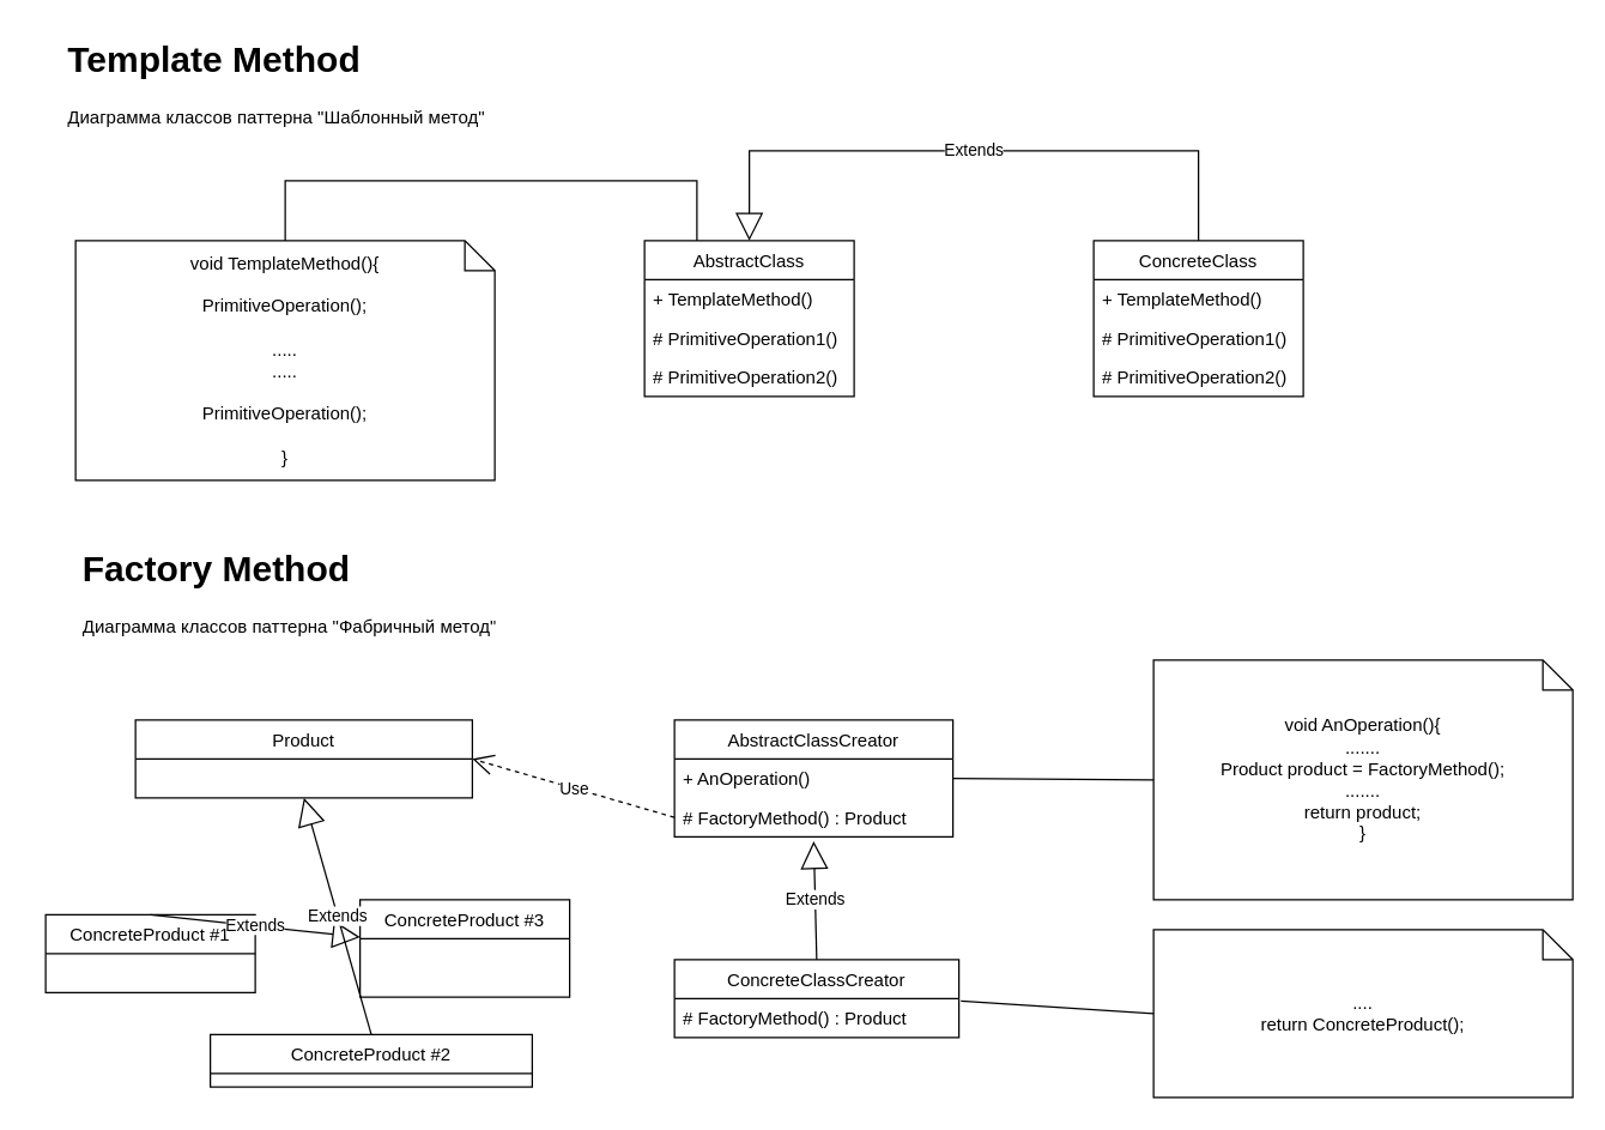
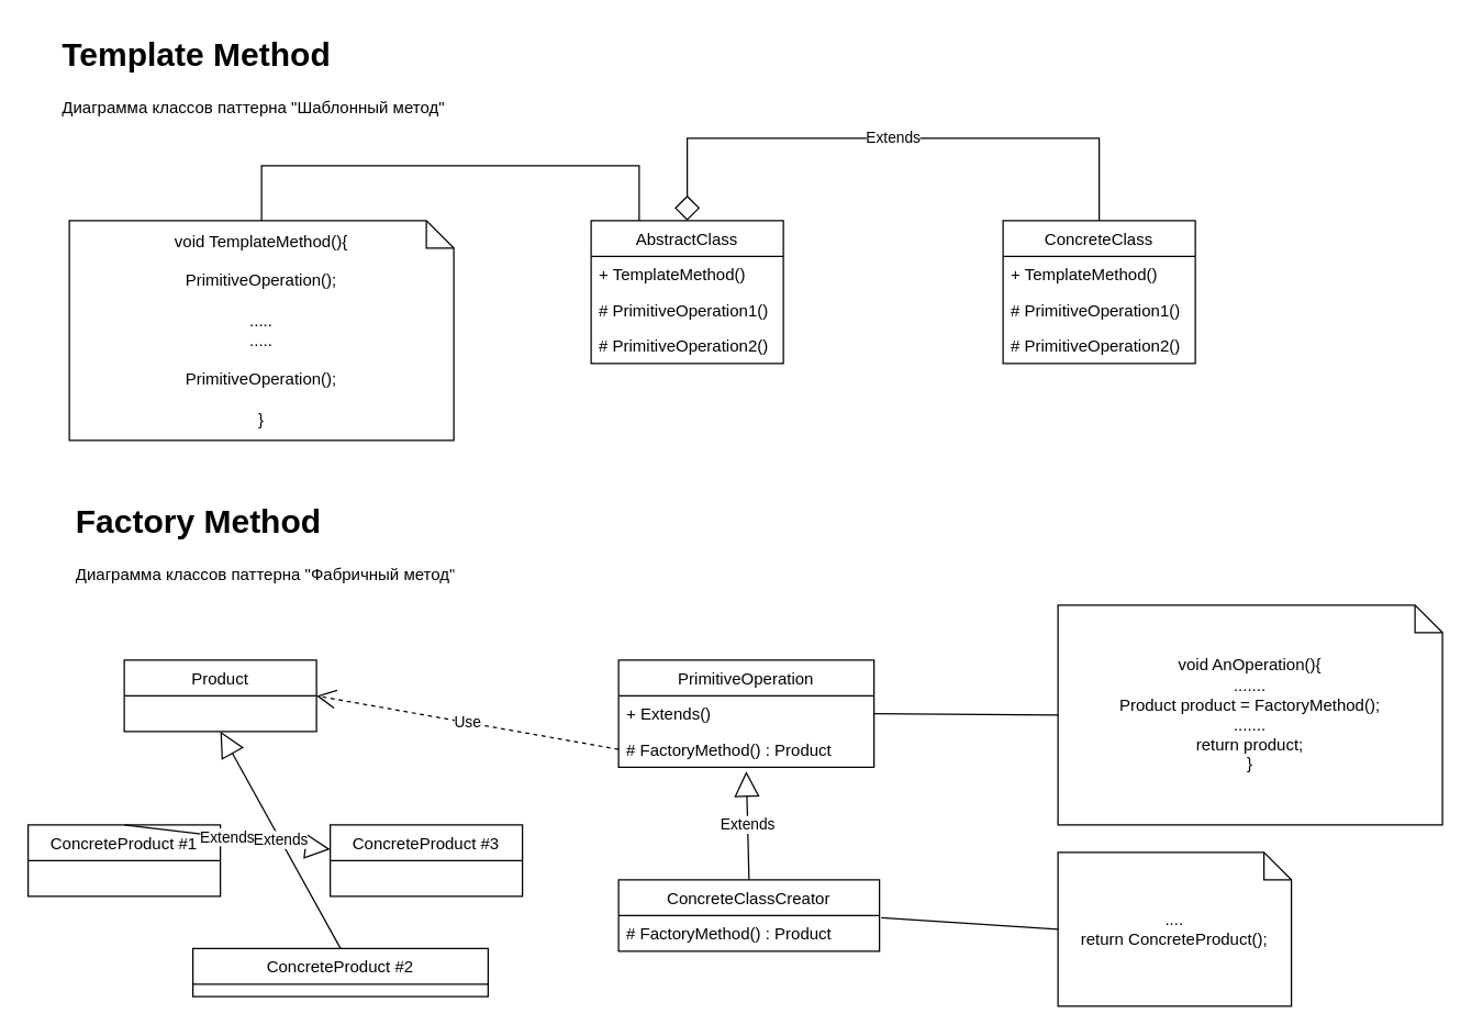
- <mxCell id="11" value="Extends" style="endArrow=block;endSize=16;endFill=0;html=1;rounded=0;exitX=0.5;exitY=0;exitDx=0;exitDy=0;entryX=0.5;entryY=0;entryDx=0;entryDy=0;" parent="1" source="7" target="3" edge="1"><mxGeometry width="160" relative="1" as="geometry"><mxPoint x="620" y="100" as="sourcePoint" /><mxPoint x="580" y="40" as="targetPoint" /><Array as="points"><mxPoint x="800" y="100" /><mxPoint x="500" y="100" /></Array></mxGeometry></mxCell>
+ <mxCell id="11" value="Extends" style="endArrow=diamond;endSize=16;endFill=0;html=1;rounded=0;exitX=0.5;exitY=0;exitDx=0;exitDy=0;entryX=0.5;entryY=0;entryDx=0;entryDy=0;" parent="1" source="7" target="3" edge="1"><mxGeometry width="160" relative="1" as="geometry"><mxPoint x="620" y="100" as="sourcePoint" /><mxPoint x="580" y="40" as="targetPoint" /><Array as="points"><mxPoint x="800" y="100" /><mxPoint x="500" y="100" /></Array></mxGeometry></mxCell>
- <mxCell id="15" value="AbstractClassCreator" style="swimlane;fontStyle=0;childLayout=stackLayout;horizontal=1;startSize=26;fillColor=none;horizontalStack=0;resizeParent=1;resizeParentMax=0;resizeLast=0;collapsible=1;marginBottom=0;" parent="1" vertex="1"><mxGeometry x="450" y="480" width="186" height="78" as="geometry" /></mxCell>
+ <mxCell id="15" value="PrimitiveOperation" style="swimlane;fontStyle=0;childLayout=stackLayout;horizontal=1;startSize=26;fillColor=none;horizontalStack=0;resizeParent=1;resizeParentMax=0;resizeLast=0;collapsible=1;marginBottom=0;" parent="1" vertex="1"><mxGeometry x="450" y="480" width="186" height="78" as="geometry" /></mxCell>
- <mxCell id="18" value="Product" style="swimlane;fontStyle=0;childLayout=stackLayout;horizontal=1;startSize=26;fillColor=none;horizontalStack=0;resizeParent=1;resizeParentMax=0;resizeLast=0;collapsible=1;marginBottom=0;" parent="1" vertex="1"><mxGeometry x="90" y="480" width="225" height="52" as="geometry" /></mxCell>
+ <mxCell id="18" value="Product" style="swimlane;fontStyle=0;childLayout=stackLayout;horizontal=1;startSize=26;fillColor=none;horizontalStack=0;resizeParent=1;resizeParentMax=0;resizeLast=0;collapsible=1;marginBottom=0;" parent="1" vertex="1"><mxGeometry x="90" y="480" width="140" height="52" as="geometry" /></mxCell>
- <mxCell id="16" value="+ AnOperation()" style="text;strokeColor=none;fillColor=none;align=left;verticalAlign=top;spacingLeft=4;spacingRight=4;overflow=hidden;rotatable=0;points=[[0,0.5],[1,0.5]];portConstraint=eastwest;" parent="15" vertex="1"><mxGeometry y="26" width="186" height="26" as="geometry" /></mxCell>
+ <mxCell id="16" value="+ Extends()" style="text;strokeColor=none;fillColor=none;align=left;verticalAlign=top;spacingLeft=4;spacingRight=4;overflow=hidden;rotatable=0;points=[[0,0.5],[1,0.5]];portConstraint=eastwest;" parent="15" vertex="1"><mxGeometry y="26" width="186" height="26" as="geometry" /></mxCell>
- <mxCell id="21" value="ConcreteProduct #3" style="swimlane;fontStyle=0;childLayout=stackLayout;horizontal=1;startSize=26;fillColor=none;horizontalStack=0;resizeParent=1;resizeParentMax=0;resizeLast=0;collapsible=1;marginBottom=0;" parent="1" vertex="1"><mxGeometry x="240" y="600" width="140" height="65" as="geometry" /></mxCell>
+ <mxCell id="21" value="ConcreteProduct #3" style="swimlane;fontStyle=0;childLayout=stackLayout;horizontal=1;startSize=26;fillColor=none;horizontalStack=0;resizeParent=1;resizeParentMax=0;resizeLast=0;collapsible=1;marginBottom=0;" parent="1" vertex="1"><mxGeometry x="240" y="600" width="140" height="52" as="geometry" /></mxCell>
- <mxCell id="19" value="ConcreteProduct #1" style="swimlane;fontStyle=0;childLayout=stackLayout;horizontal=1;startSize=26;fillColor=none;horizontalStack=0;resizeParent=1;resizeParentMax=0;resizeLast=0;collapsible=1;marginBottom=0;" parent="1" vertex="1"><mxGeometry x="30" y="610" width="140" height="52" as="geometry" /></mxCell>
+ <mxCell id="19" value="ConcreteProduct #1" style="swimlane;fontStyle=0;childLayout=stackLayout;horizontal=1;startSize=26;fillColor=none;horizontalStack=0;resizeParent=1;resizeParentMax=0;resizeLast=0;collapsible=1;marginBottom=0;" parent="1" vertex="1"><mxGeometry x="20" y="600" width="140" height="52" as="geometry" /></mxCell>
- <mxCell id="30" value="....&lt;br&gt;return ConcreteProduct();" style="shape=note;size=20;whiteSpace=wrap;html=1;" parent="1" vertex="1"><mxGeometry x="770" y="620" width="280" height="112" as="geometry" /></mxCell>
+ <mxCell id="30" value="....&lt;br&gt;return ConcreteProduct();" style="shape=note;size=20;whiteSpace=wrap;html=1;" parent="1" vertex="1"><mxGeometry x="770" y="620" width="170" height="112" as="geometry" /></mxCell>
